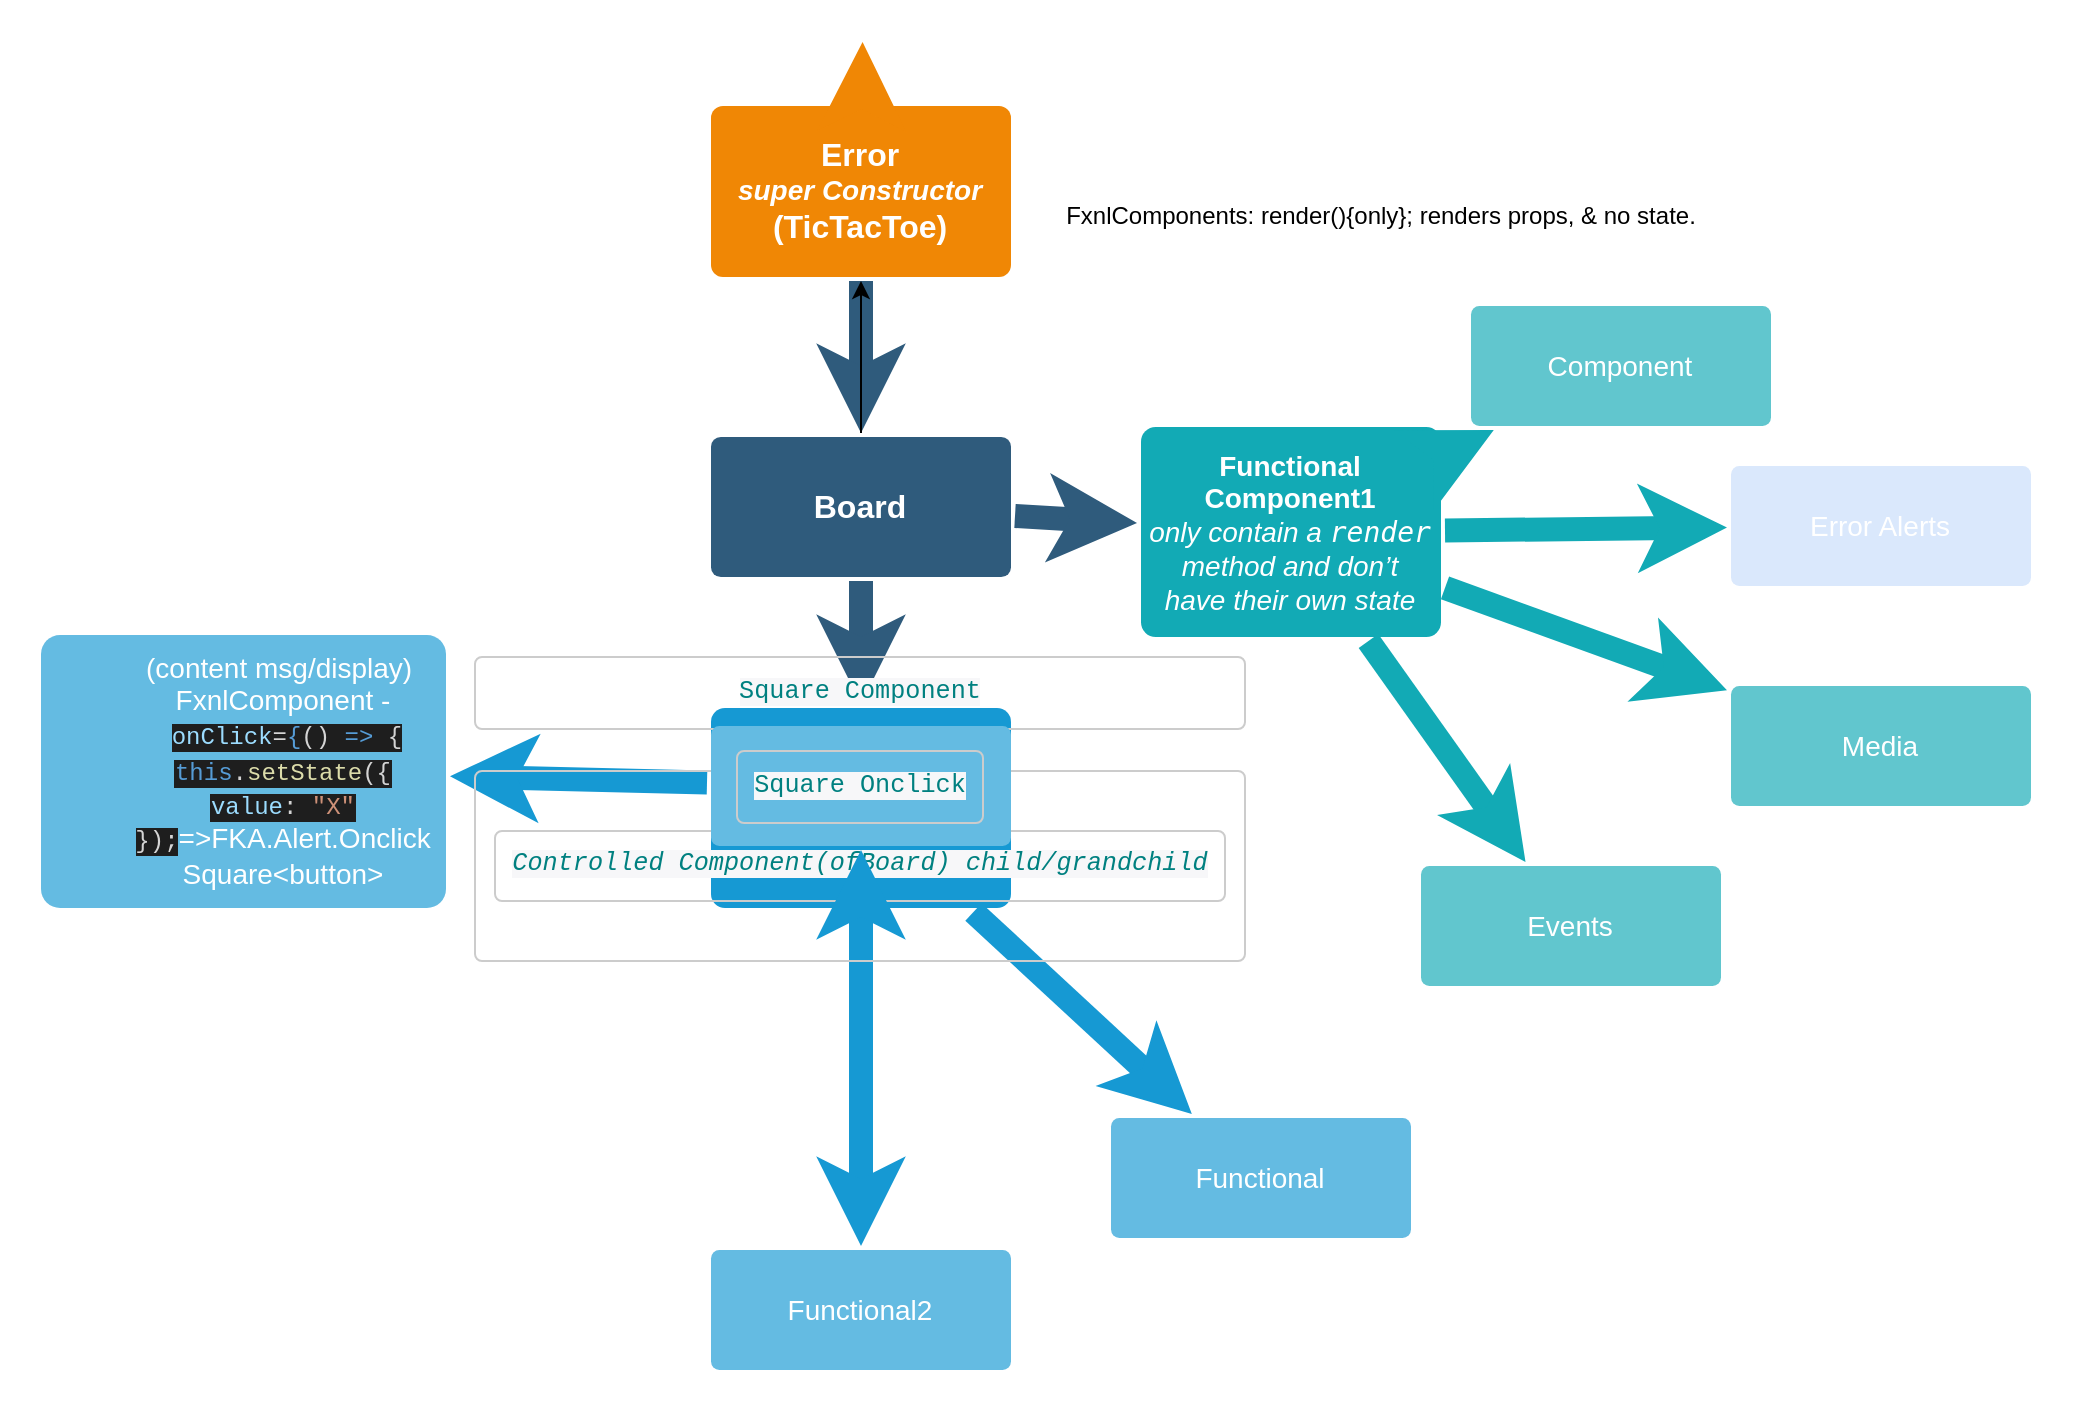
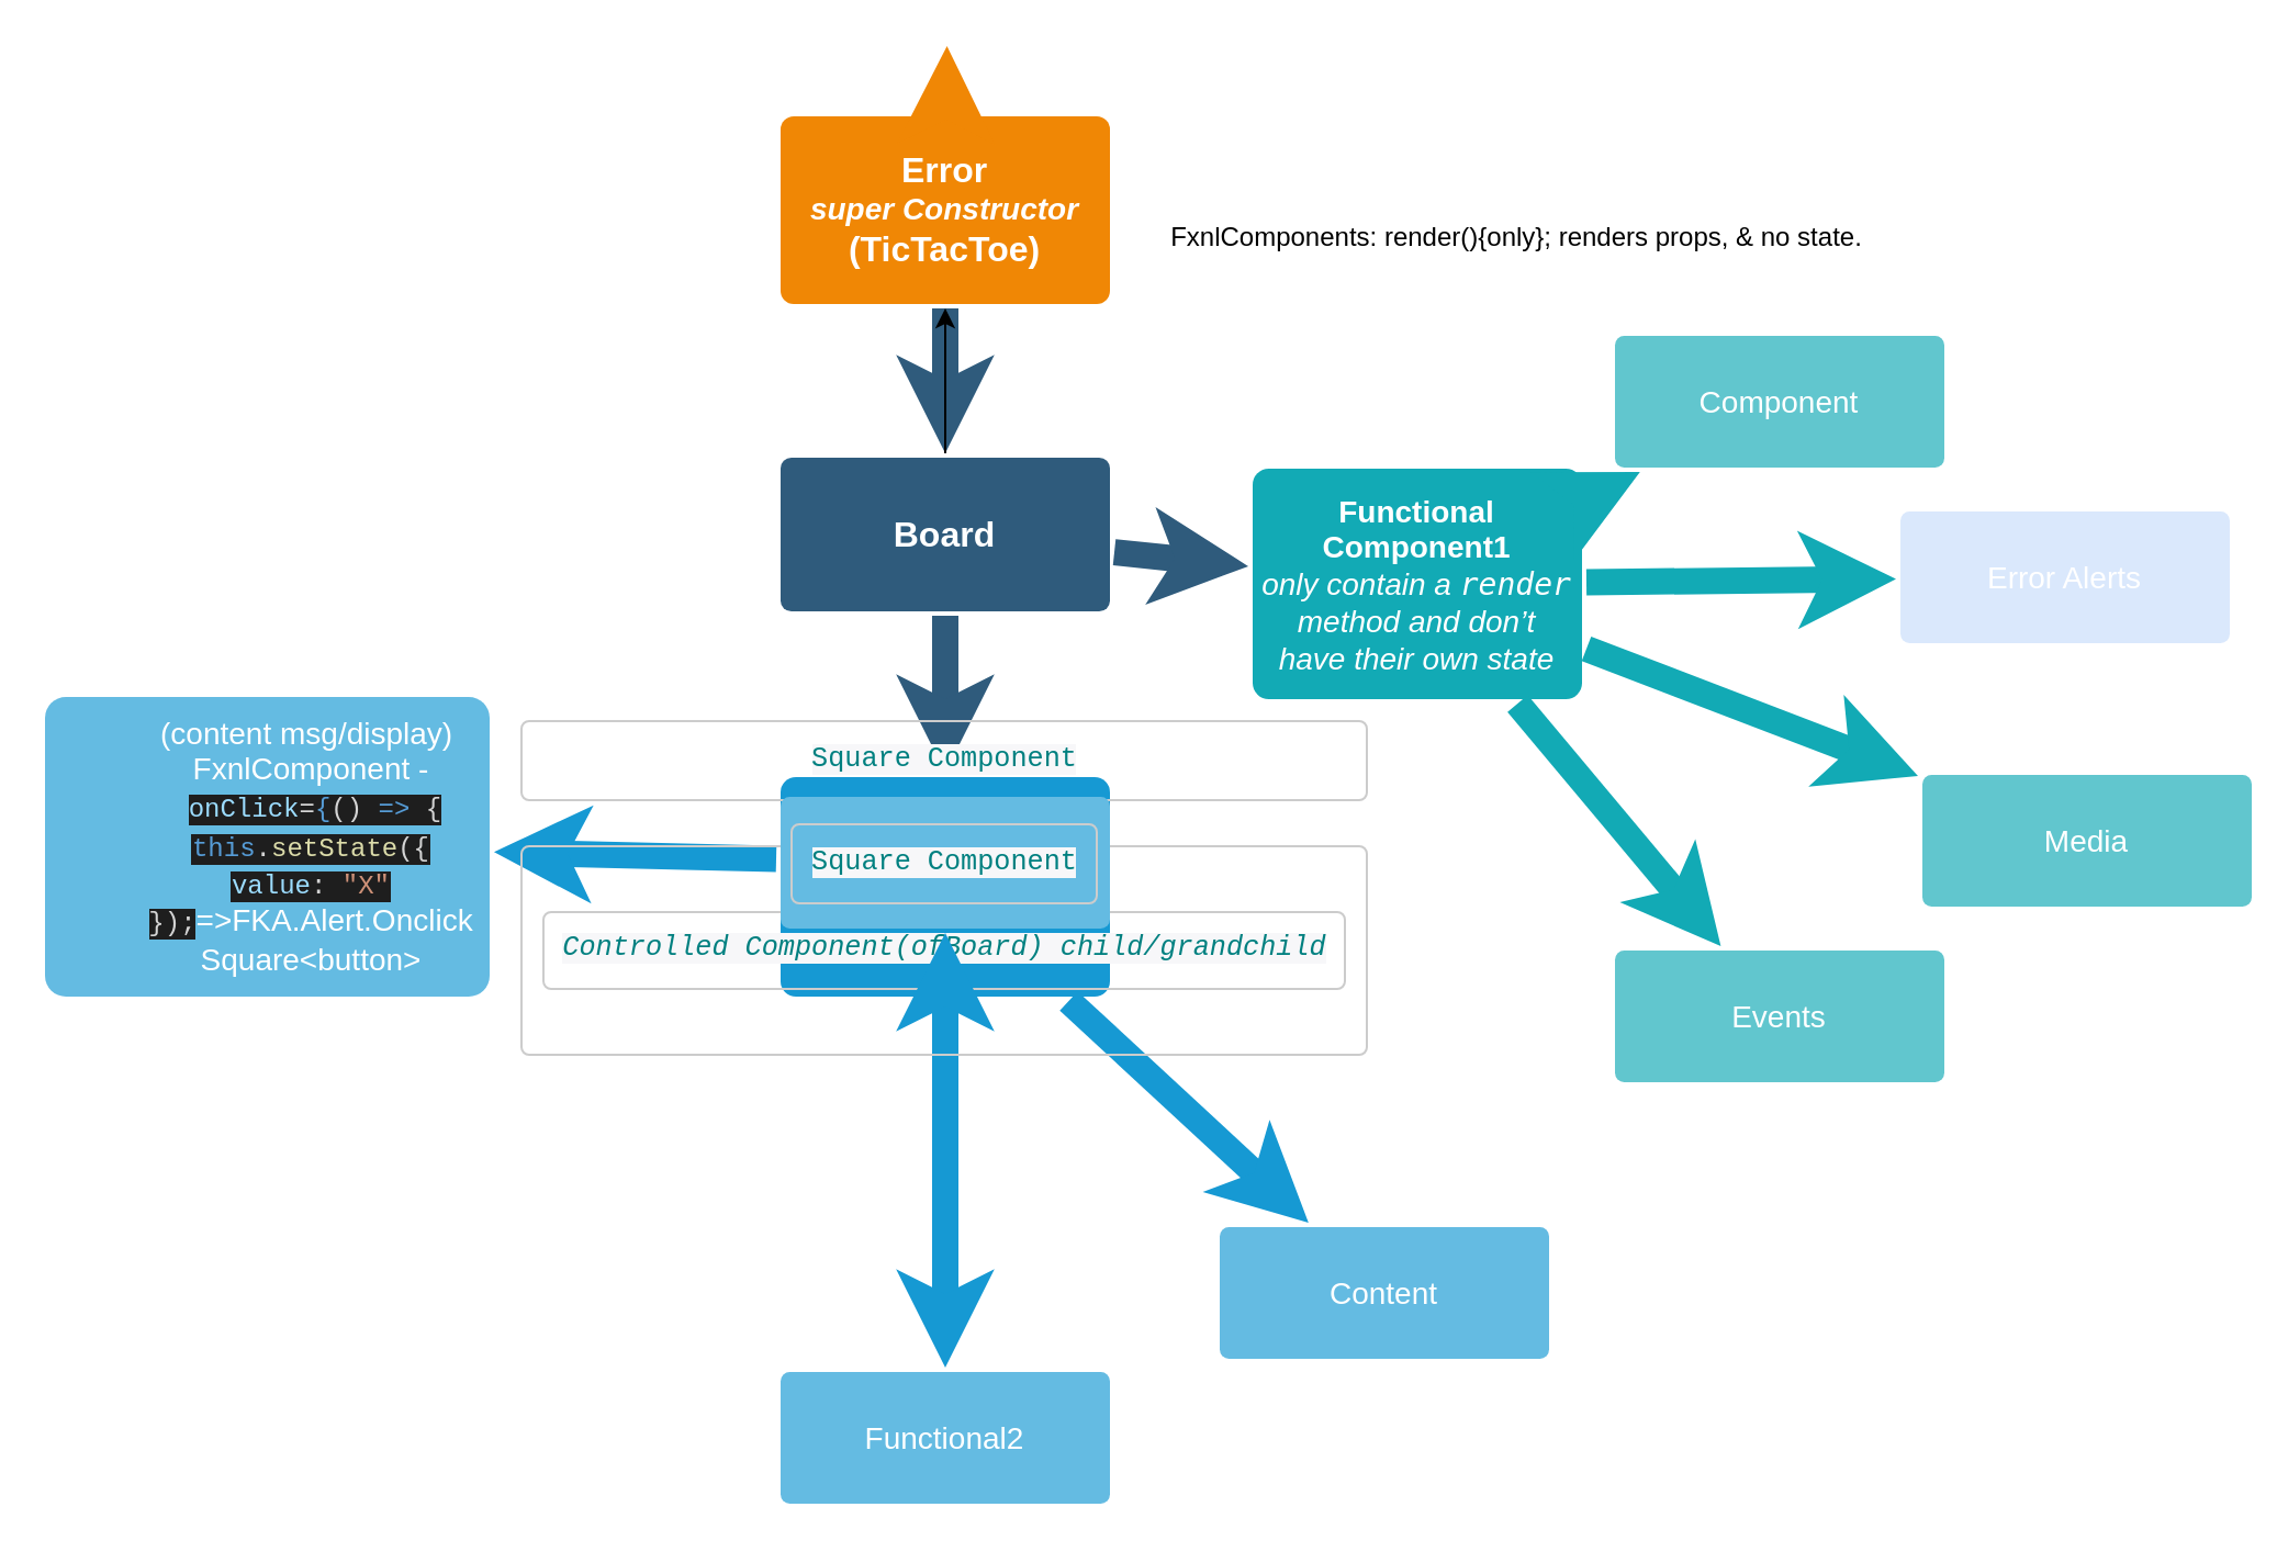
- <mxCell id="6" value="Board" style="rounded=1;whiteSpace=wrap;html=1;shadow=0;labelBackgroundColor=none;strokeColor=none;strokeWidth=12;fillColor=#2F5B7C;fontFamily=Helvetica;fontSize=16;fontColor=#FFFFFF;align=center;fontStyle=1;spacing=5;arcSize=7;perimeterSpacing=2;" parent="1" vertex="1"><mxGeometry x="355" y="218" width="150" height="70" as="geometry" /></mxCell>
+ <mxCell id="6" value="Board" style="rounded=1;whiteSpace=wrap;html=1;shadow=0;labelBackgroundColor=none;strokeColor=none;strokeWidth=12;fillColor=#2F5B7C;fontFamily=Helvetica;fontSize=16;fontColor=#FFFFFF;align=center;fontStyle=1;spacing=5;arcSize=7;perimeterSpacing=2;" parent="1" vertex="1"><mxGeometry x="355" y="208" width="150" height="70" as="geometry" /></mxCell>
- <mxCell id="19" value="Media" style="rounded=1;whiteSpace=wrap;html=1;shadow=0;labelBackgroundColor=none;strokeColor=none;strokeWidth=12;fillColor=#61c6ce;fontFamily=Helvetica;fontSize=14;fontColor=#FFFFFF;align=center;spacing=5;fontStyle=0;arcSize=7;perimeterSpacing=2;" parent="1" vertex="1"><mxGeometry x="865" y="342.5" width="150" height="60" as="geometry" /></mxCell>
+ <mxCell id="19" value="Media" style="rounded=1;whiteSpace=wrap;html=1;shadow=0;labelBackgroundColor=none;strokeColor=none;strokeWidth=12;fillColor=#61c6ce;fontFamily=Helvetica;fontSize=14;fontColor=#FFFFFF;align=center;spacing=5;fontStyle=0;arcSize=7;perimeterSpacing=2;" parent="1" vertex="1"><mxGeometry x="875" y="352.5" width="150" height="60" as="geometry" /></mxCell>
- <mxCell id="25" value="&lt;pre style=&quot;box-sizing: border-box ; overflow: auto ; font-family: &amp;#34;menlo&amp;#34; , &amp;#34;monaco&amp;#34; , &amp;#34;consolas&amp;#34; , &amp;#34;courier new&amp;#34; , monospace ; font-size: 12.6px ; padding: 8.5px ; margin-top: 20px ; margin-bottom: 20px ; line-height: 1.429 ; word-break: break-all ; overflow-wrap: break-word ; border: 1px solid rgb(204 , 204 , 204) ; border-radius: 4px&quot;&gt;&lt;font color=&quot;#008080&quot;&gt;&lt;span style=&quot;background-color: rgb(247 , 247 , 249)&quot;&gt;Square Onclick&lt;/span&gt;&lt;/font&gt;&lt;/pre&gt;" style="rounded=1;whiteSpace=wrap;html=1;shadow=0;labelBackgroundColor=none;strokeColor=none;strokeWidth=12;fillColor=#64bbe2;fontFamily=Helvetica;fontSize=14;fontColor=#FFFFFF;align=center;spacing=5;arcSize=7;perimeterSpacing=2;" parent="1" vertex="1"><mxGeometry x="355" y="362.5" width="150" height="60" as="geometry" /></mxCell>
+ <mxCell id="25" value="&lt;pre style=&quot;box-sizing: border-box ; overflow: auto ; font-family: &amp;#34;menlo&amp;#34; , &amp;#34;monaco&amp;#34; , &amp;#34;consolas&amp;#34; , &amp;#34;courier new&amp;#34; , monospace ; font-size: 12.6px ; padding: 8.5px ; margin-top: 20px ; margin-bottom: 20px ; line-height: 1.429 ; word-break: break-all ; overflow-wrap: break-word ; border: 1px solid rgb(204 , 204 , 204) ; border-radius: 4px&quot;&gt;&lt;font color=&quot;#008080&quot;&gt;&lt;span style=&quot;background-color: rgb(247 , 247 , 249)&quot;&gt;Square Component&lt;/span&gt;&lt;/font&gt;&lt;/pre&gt;" style="rounded=1;whiteSpace=wrap;html=1;shadow=0;labelBackgroundColor=none;strokeColor=none;strokeWidth=12;fillColor=#64bbe2;fontFamily=Helvetica;fontSize=14;fontColor=#FFFFFF;align=center;spacing=5;arcSize=7;perimeterSpacing=2;" parent="1" vertex="1"><mxGeometry x="355" y="362.5" width="150" height="60" as="geometry" /></mxCell>
- <mxCell id="17" value="Events" style="rounded=1;whiteSpace=wrap;html=1;shadow=0;labelBackgroundColor=none;strokeColor=none;strokeWidth=12;fillColor=#61c6ce;fontFamily=Helvetica;fontSize=14;fontColor=#FFFFFF;align=center;spacing=5;fontStyle=0;arcSize=7;perimeterSpacing=2;" parent="1" vertex="1"><mxGeometry x="710" y="432.5" width="150" height="60" as="geometry" /></mxCell>
+ <mxCell id="17" value="Events" style="rounded=1;whiteSpace=wrap;html=1;shadow=0;labelBackgroundColor=none;strokeColor=none;strokeWidth=12;fillColor=#61c6ce;fontFamily=Helvetica;fontSize=14;fontColor=#FFFFFF;align=center;spacing=5;fontStyle=0;arcSize=7;perimeterSpacing=2;" parent="1" vertex="1"><mxGeometry x="735" y="432.5" width="150" height="60" as="geometry" /></mxCell>
- <mxCell id="11" value="Functional" style="rounded=1;whiteSpace=wrap;html=1;shadow=0;labelBackgroundColor=none;strokeColor=none;strokeWidth=12;fillColor=#64bbe2;fontFamily=Helvetica;fontSize=14;fontColor=#FFFFFF;align=center;spacing=5;arcSize=7;perimeterSpacing=2;" parent="1" vertex="1"><mxGeometry x="555" y="558.5" width="150" height="60" as="geometry" /></mxCell>
+ <mxCell id="11" value="Content" style="rounded=1;whiteSpace=wrap;html=1;shadow=0;labelBackgroundColor=none;strokeColor=none;strokeWidth=12;fillColor=#64bbe2;fontFamily=Helvetica;fontSize=14;fontColor=#FFFFFF;align=center;spacing=5;arcSize=7;perimeterSpacing=2;" parent="1" vertex="1"><mxGeometry x="555" y="558.5" width="150" height="60" as="geometry" /></mxCell>
